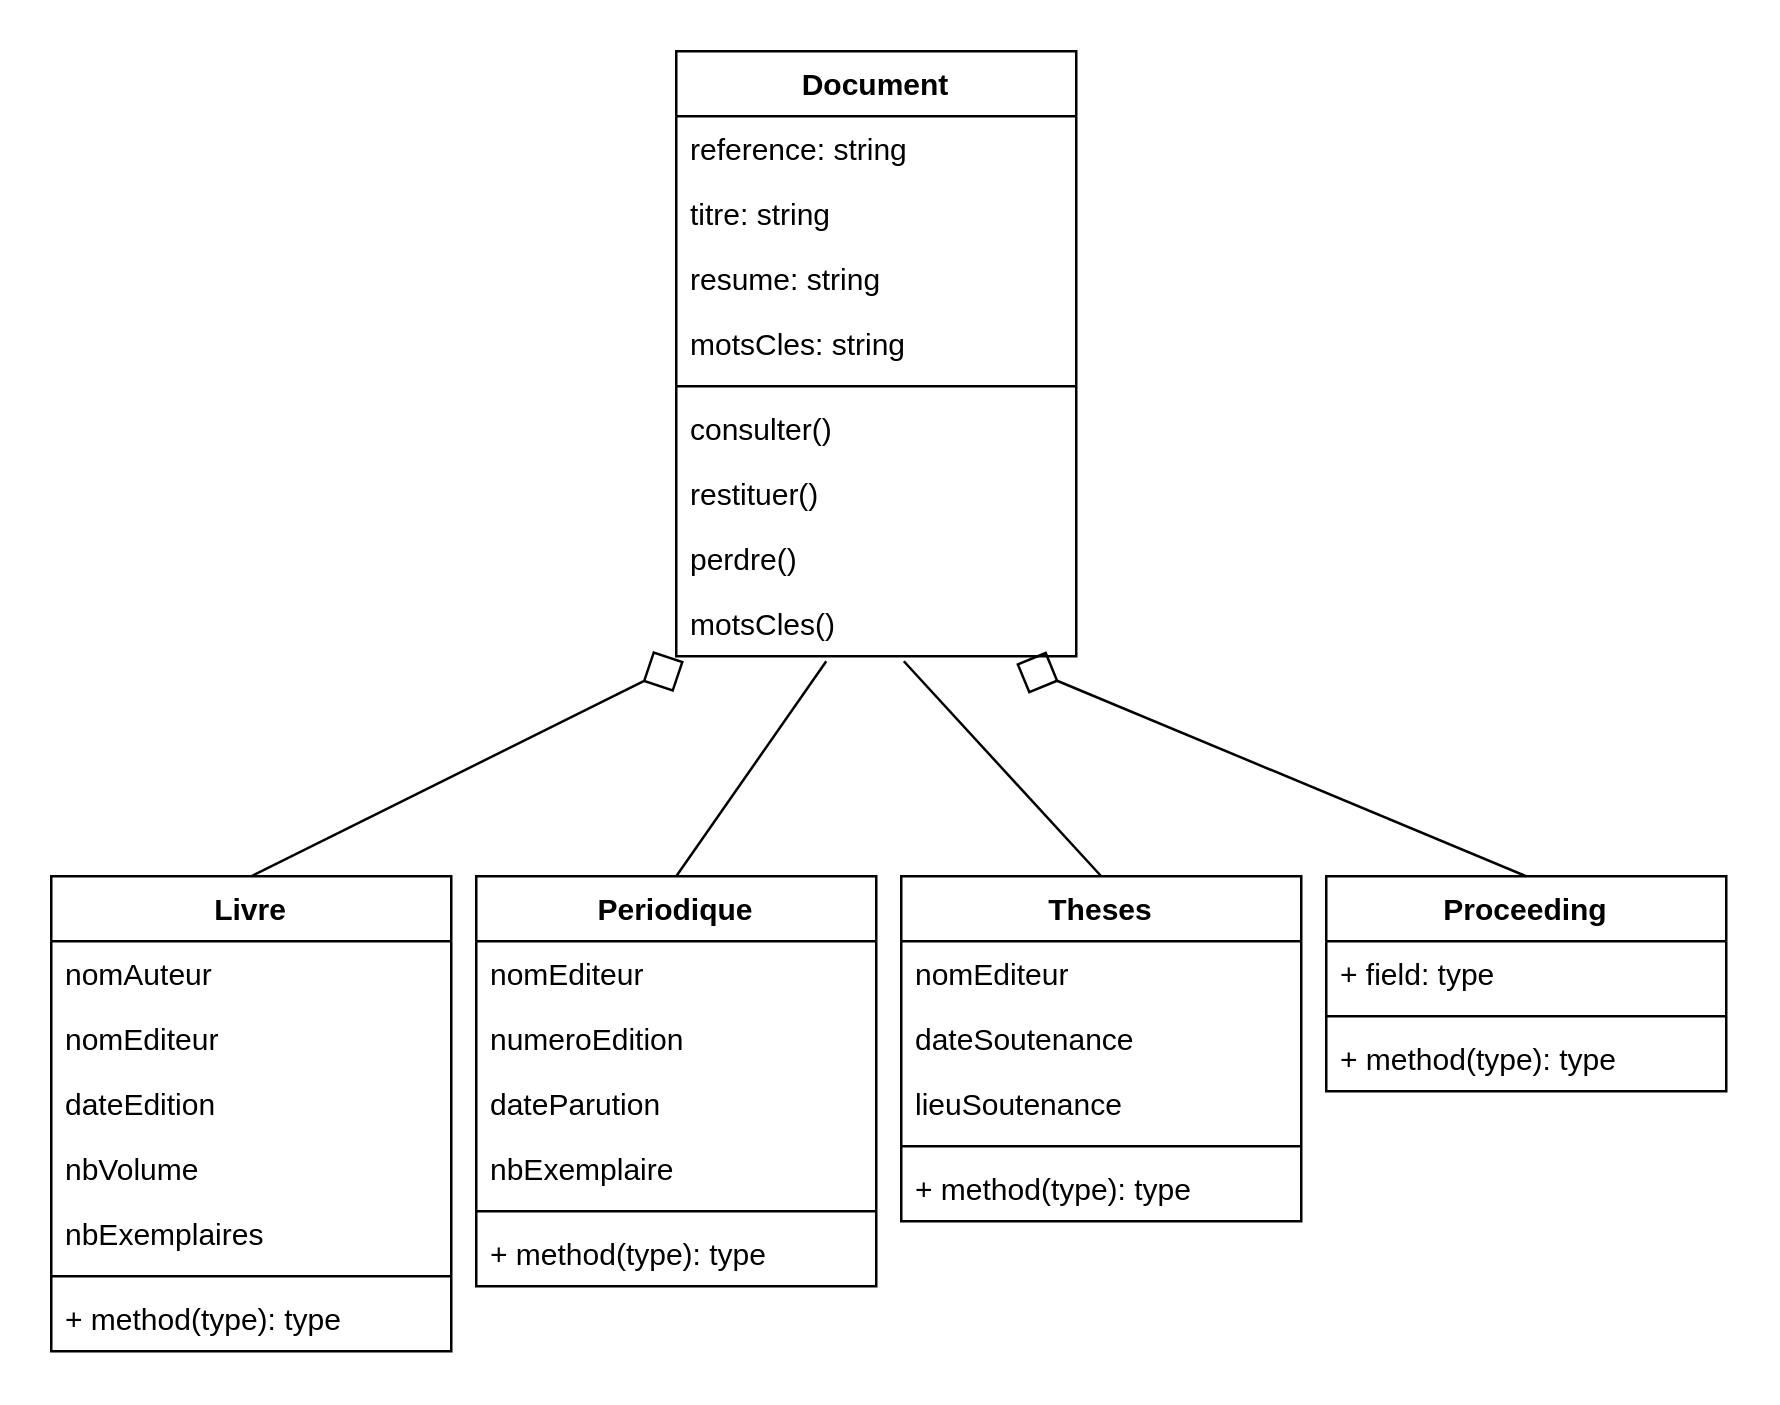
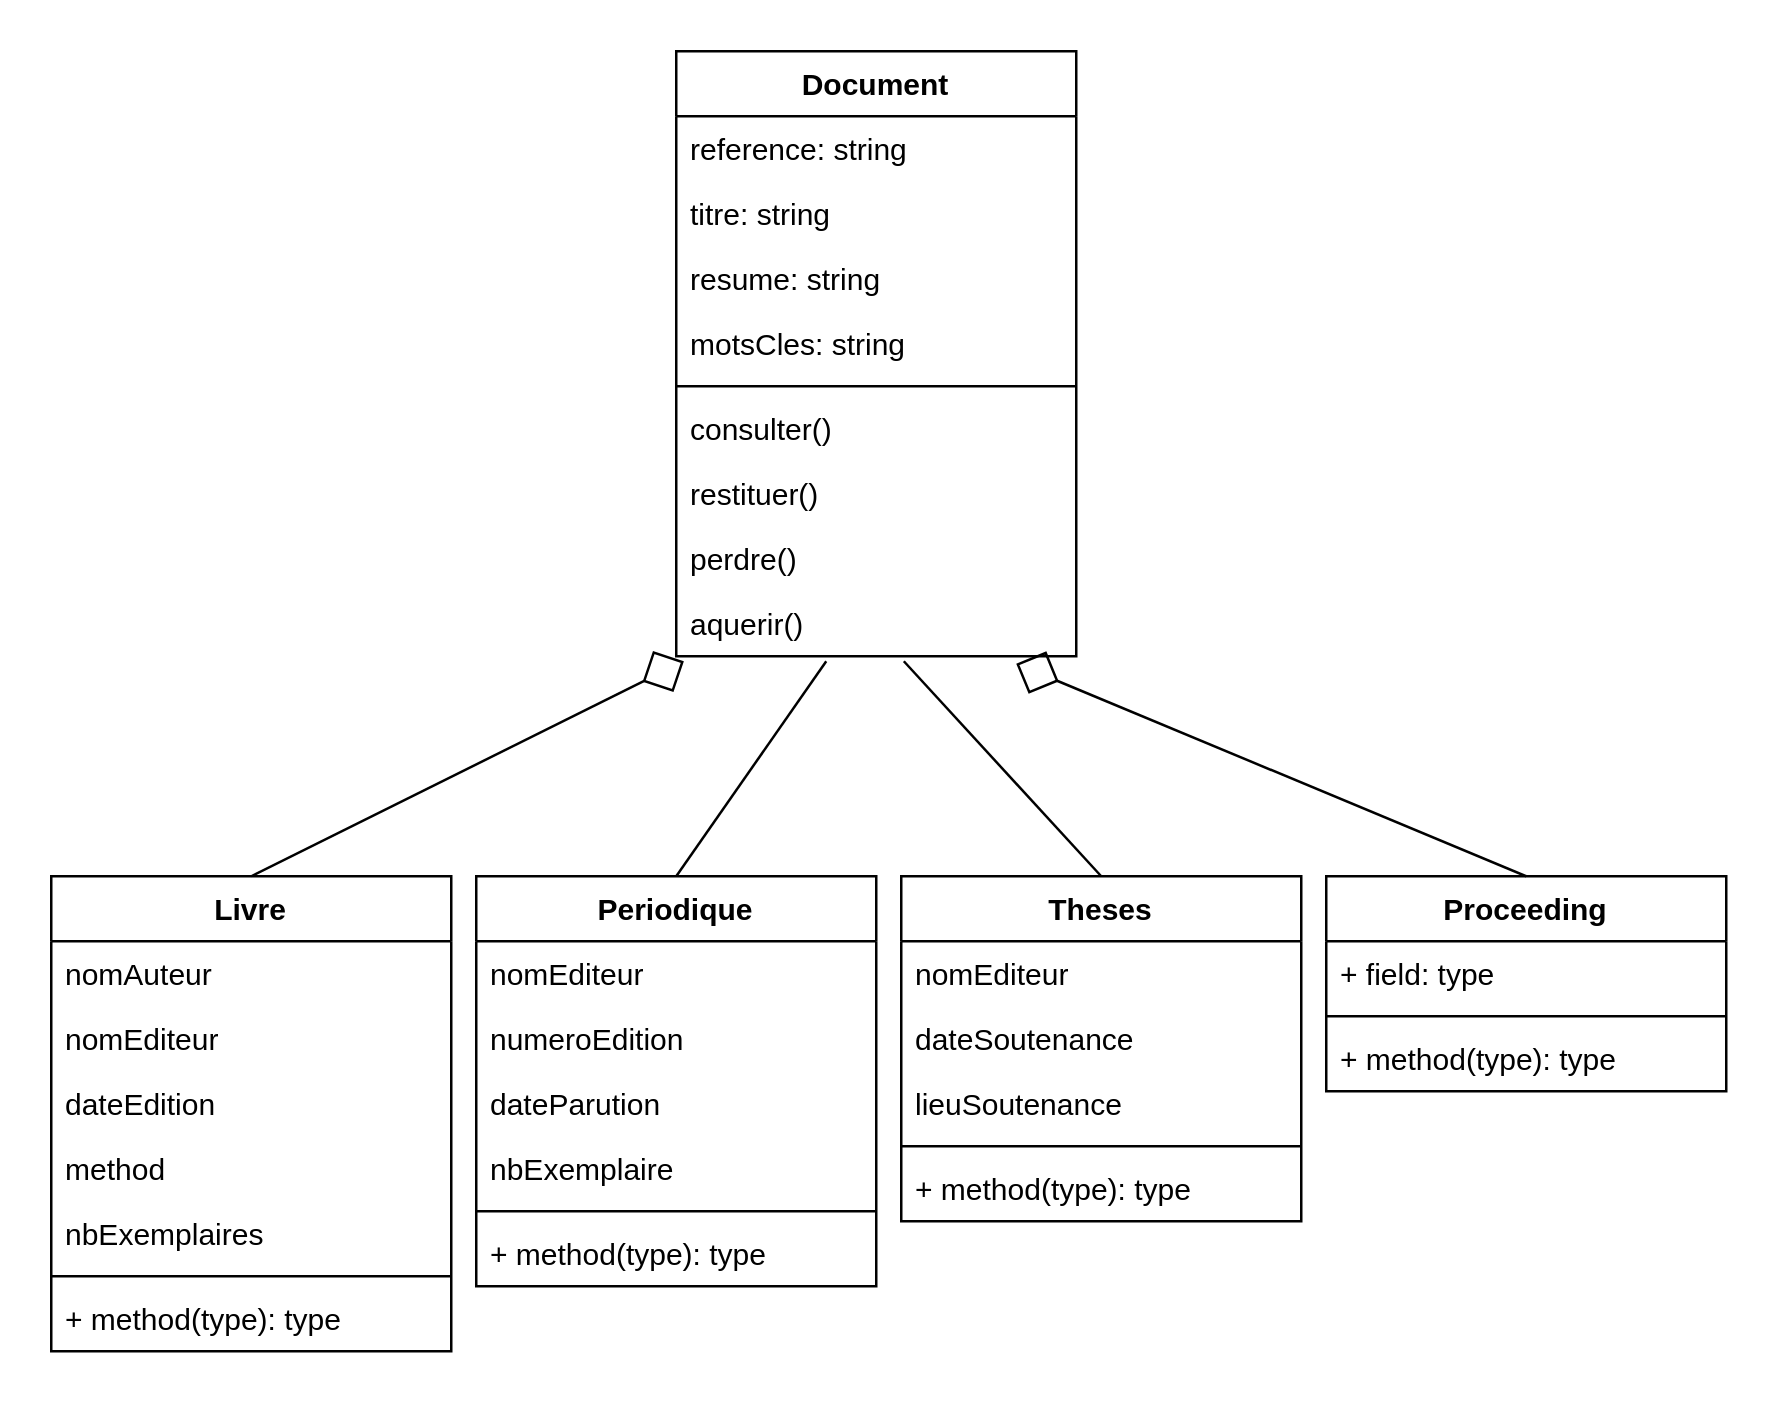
- <mxCell id="11" value="motsCles()" style="text;strokeColor=none;fillColor=none;align=left;verticalAlign=top;spacingLeft=4;spacingRight=4;overflow=hidden;rotatable=0;points=[[0,0.5],[1,0.5]];portConstraint=eastwest;" parent="2" vertex="1"><mxGeometry y="216" width="160" height="26" as="geometry" /></mxCell>
+ <mxCell id="11" value="aquerir()" style="text;strokeColor=none;fillColor=none;align=left;verticalAlign=top;spacingLeft=4;spacingRight=4;overflow=hidden;rotatable=0;points=[[0,0.5],[1,0.5]];portConstraint=eastwest;" parent="2" vertex="1"><mxGeometry y="216" width="160" height="26" as="geometry" /></mxCell>
- <mxCell id="16" value="nbVolume" style="text;strokeColor=none;fillColor=none;align=left;verticalAlign=top;spacingLeft=4;spacingRight=4;overflow=hidden;rotatable=0;points=[[0,0.5],[1,0.5]];portConstraint=eastwest;" vertex="1" parent="12"><mxGeometry y="104" width="160" height="26" as="geometry" /></mxCell>
+ <mxCell id="16" value="method" style="text;strokeColor=none;fillColor=none;align=left;verticalAlign=top;spacingLeft=4;spacingRight=4;overflow=hidden;rotatable=0;points=[[0,0.5],[1,0.5]];portConstraint=eastwest;" vertex="1" parent="12"><mxGeometry y="104" width="160" height="26" as="geometry" /></mxCell>
